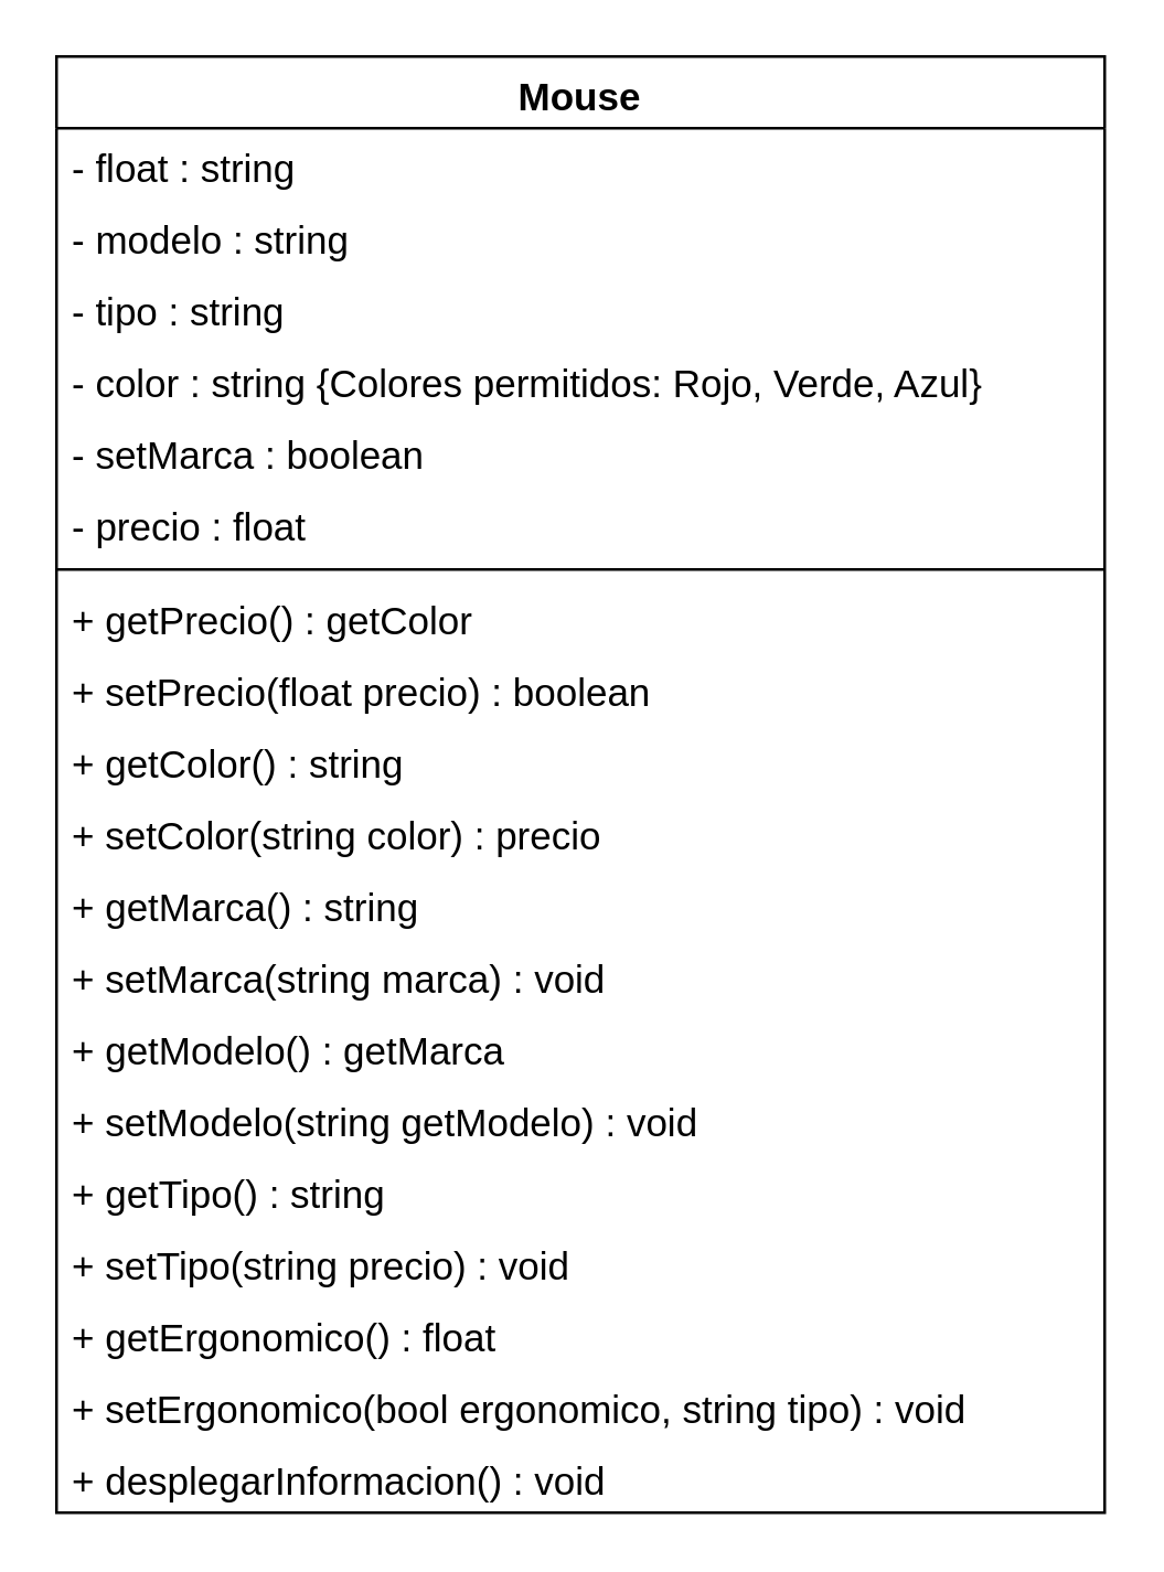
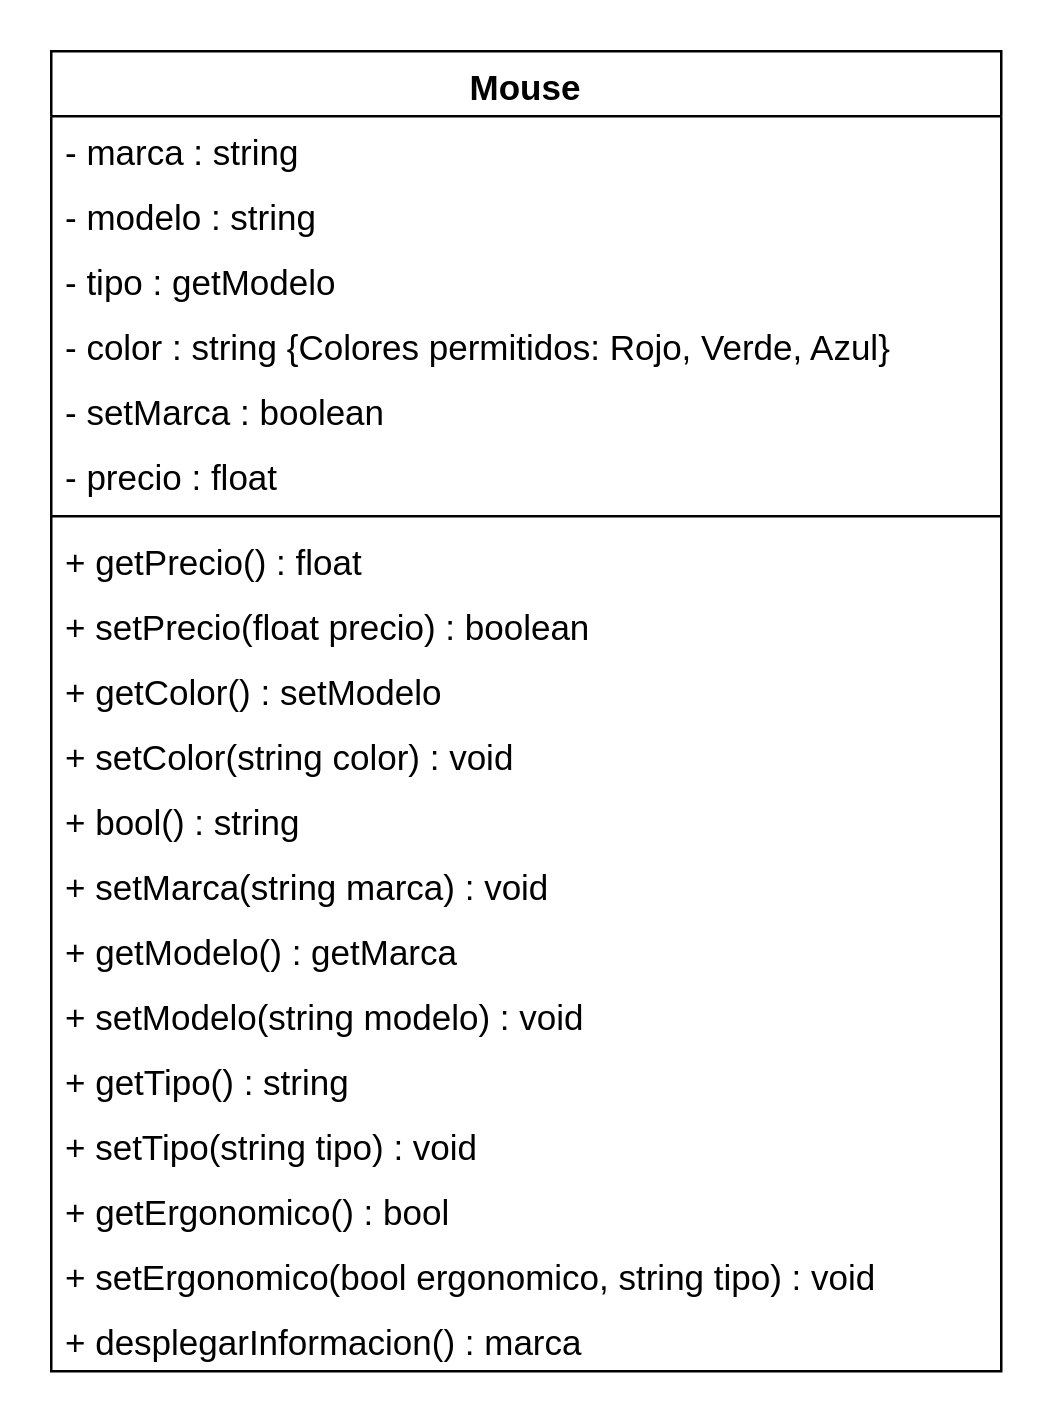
- <mxCell id="3" value="- float : string" style="text;strokeColor=none;fillColor=none;align=left;verticalAlign=top;spacingLeft=4;spacingRight=4;overflow=hidden;rotatable=0;points=[[0,0.5],[1,0.5]];portConstraint=eastwest;fontSize=14;" parent="2" vertex="1"><mxGeometry y="26" width="380" height="26" as="geometry" /></mxCell>
+ <mxCell id="3" value="- marca : string" style="text;strokeColor=none;fillColor=none;align=left;verticalAlign=top;spacingLeft=4;spacingRight=4;overflow=hidden;rotatable=0;points=[[0,0.5],[1,0.5]];portConstraint=eastwest;fontSize=14;" parent="2" vertex="1"><mxGeometry y="26" width="380" height="26" as="geometry" /></mxCell>
- <mxCell id="5" value="- tipo : string" style="text;strokeColor=none;fillColor=none;align=left;verticalAlign=top;spacingLeft=4;spacingRight=4;overflow=hidden;rotatable=0;points=[[0,0.5],[1,0.5]];portConstraint=eastwest;fontSize=14;" parent="2" vertex="1"><mxGeometry y="78" width="380" height="26" as="geometry" /></mxCell>
+ <mxCell id="5" value="- tipo : getModelo" style="text;strokeColor=none;fillColor=none;align=left;verticalAlign=top;spacingLeft=4;spacingRight=4;overflow=hidden;rotatable=0;points=[[0,0.5],[1,0.5]];portConstraint=eastwest;fontSize=14;" parent="2" vertex="1"><mxGeometry y="78" width="380" height="26" as="geometry" /></mxCell>
- <mxCell id="10" value="+ getPrecio() : getColor" style="text;strokeColor=none;fillColor=none;align=left;verticalAlign=top;spacingLeft=4;spacingRight=4;overflow=hidden;rotatable=0;points=[[0,0.5],[1,0.5]];portConstraint=eastwest;fontSize=14;" parent="2" vertex="1"><mxGeometry y="190" width="380" height="26" as="geometry" /></mxCell>
+ <mxCell id="10" value="+ getPrecio() : float" style="text;strokeColor=none;fillColor=none;align=left;verticalAlign=top;spacingLeft=4;spacingRight=4;overflow=hidden;rotatable=0;points=[[0,0.5],[1,0.5]];portConstraint=eastwest;fontSize=14;" parent="2" vertex="1"><mxGeometry y="190" width="380" height="26" as="geometry" /></mxCell>
- <mxCell id="12" value="+ getColor() : string" style="text;strokeColor=none;fillColor=none;align=left;verticalAlign=top;spacingLeft=4;spacingRight=4;overflow=hidden;rotatable=0;points=[[0,0.5],[1,0.5]];portConstraint=eastwest;fontSize=14;" parent="2" vertex="1"><mxGeometry y="242" width="380" height="26" as="geometry" /></mxCell>
+ <mxCell id="12" value="+ getColor() : setModelo" style="text;strokeColor=none;fillColor=none;align=left;verticalAlign=top;spacingLeft=4;spacingRight=4;overflow=hidden;rotatable=0;points=[[0,0.5],[1,0.5]];portConstraint=eastwest;fontSize=14;" parent="2" vertex="1"><mxGeometry y="242" width="380" height="26" as="geometry" /></mxCell>
- <mxCell id="13" value="+ setColor(string color) : precio" style="text;strokeColor=none;fillColor=none;align=left;verticalAlign=top;spacingLeft=4;spacingRight=4;overflow=hidden;rotatable=0;points=[[0,0.5],[1,0.5]];portConstraint=eastwest;fontSize=14;" parent="2" vertex="1"><mxGeometry y="268" width="380" height="26" as="geometry" /></mxCell>
+ <mxCell id="13" value="+ setColor(string color) : void" style="text;strokeColor=none;fillColor=none;align=left;verticalAlign=top;spacingLeft=4;spacingRight=4;overflow=hidden;rotatable=0;points=[[0,0.5],[1,0.5]];portConstraint=eastwest;fontSize=14;" parent="2" vertex="1"><mxGeometry y="268" width="380" height="26" as="geometry" /></mxCell>
- <mxCell id="14" value="+ getMarca() : string" style="text;strokeColor=none;fillColor=none;align=left;verticalAlign=top;spacingLeft=4;spacingRight=4;overflow=hidden;rotatable=0;points=[[0,0.5],[1,0.5]];portConstraint=eastwest;fontSize=14;" parent="2" vertex="1"><mxGeometry y="294" width="380" height="26" as="geometry" /></mxCell>
+ <mxCell id="14" value="+ bool() : string" style="text;strokeColor=none;fillColor=none;align=left;verticalAlign=top;spacingLeft=4;spacingRight=4;overflow=hidden;rotatable=0;points=[[0,0.5],[1,0.5]];portConstraint=eastwest;fontSize=14;" parent="2" vertex="1"><mxGeometry y="294" width="380" height="26" as="geometry" /></mxCell>
- <mxCell id="17" value="+ setModelo(string getModelo) : void" style="text;strokeColor=none;fillColor=none;align=left;verticalAlign=top;spacingLeft=4;spacingRight=4;overflow=hidden;rotatable=0;points=[[0,0.5],[1,0.5]];portConstraint=eastwest;fontSize=14;" parent="2" vertex="1"><mxGeometry y="372" width="380" height="26" as="geometry" /></mxCell>
+ <mxCell id="17" value="+ setModelo(string modelo) : void" style="text;strokeColor=none;fillColor=none;align=left;verticalAlign=top;spacingLeft=4;spacingRight=4;overflow=hidden;rotatable=0;points=[[0,0.5],[1,0.5]];portConstraint=eastwest;fontSize=14;" parent="2" vertex="1"><mxGeometry y="372" width="380" height="26" as="geometry" /></mxCell>
- <mxCell id="19" value="+ setTipo(string precio) : void" style="text;strokeColor=none;fillColor=none;align=left;verticalAlign=top;spacingLeft=4;spacingRight=4;overflow=hidden;rotatable=0;points=[[0,0.5],[1,0.5]];portConstraint=eastwest;fontSize=14;" parent="2" vertex="1"><mxGeometry y="424" width="380" height="26" as="geometry" /></mxCell>
+ <mxCell id="19" value="+ setTipo(string tipo) : void" style="text;strokeColor=none;fillColor=none;align=left;verticalAlign=top;spacingLeft=4;spacingRight=4;overflow=hidden;rotatable=0;points=[[0,0.5],[1,0.5]];portConstraint=eastwest;fontSize=14;" parent="2" vertex="1"><mxGeometry y="424" width="380" height="26" as="geometry" /></mxCell>
- <mxCell id="20" value="+ getErgonomico() : float" style="text;strokeColor=none;fillColor=none;align=left;verticalAlign=top;spacingLeft=4;spacingRight=4;overflow=hidden;rotatable=0;points=[[0,0.5],[1,0.5]];portConstraint=eastwest;fontSize=14;" parent="2" vertex="1"><mxGeometry y="450" width="380" height="26" as="geometry" /></mxCell>
+ <mxCell id="20" value="+ getErgonomico() : bool" style="text;strokeColor=none;fillColor=none;align=left;verticalAlign=top;spacingLeft=4;spacingRight=4;overflow=hidden;rotatable=0;points=[[0,0.5],[1,0.5]];portConstraint=eastwest;fontSize=14;" parent="2" vertex="1"><mxGeometry y="450" width="380" height="26" as="geometry" /></mxCell>
- <mxCell id="22" value="+ desplegarInformacion() : void" style="text;strokeColor=none;fillColor=none;align=left;verticalAlign=top;spacingLeft=4;spacingRight=4;overflow=hidden;rotatable=0;points=[[0,0.5],[1,0.5]];portConstraint=eastwest;fontSize=14;" parent="2" vertex="1"><mxGeometry y="502" width="380" height="26" as="geometry" /></mxCell>
+ <mxCell id="22" value="+ desplegarInformacion() : marca" style="text;strokeColor=none;fillColor=none;align=left;verticalAlign=top;spacingLeft=4;spacingRight=4;overflow=hidden;rotatable=0;points=[[0,0.5],[1,0.5]];portConstraint=eastwest;fontSize=14;" parent="2" vertex="1"><mxGeometry y="502" width="380" height="26" as="geometry" /></mxCell>
